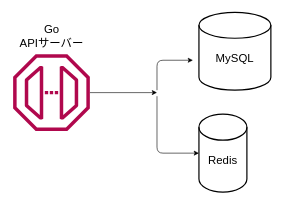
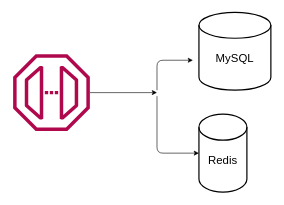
- <mxCell id="4" value="Go&lt;br style=&quot;font-size: 19px;&quot;&gt;APIサーバー" style="text;html=1;align=center;verticalAlign=middle;resizable=0;points=[];autosize=1;strokeColor=none;fillColor=none;fontSize=19;" vertex="1" parent="1"><mxGeometry x="20" y="30" width="130" height="60" as="geometry" /></mxCell>
